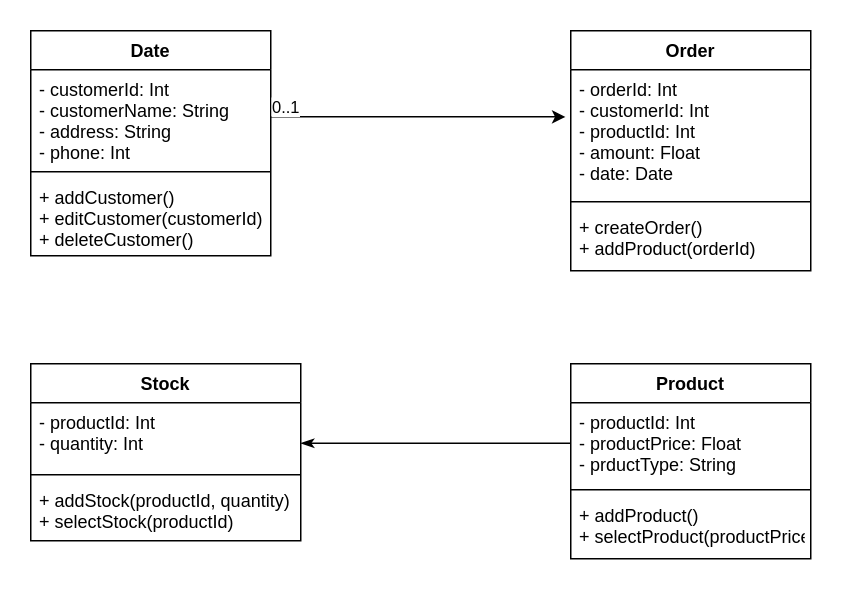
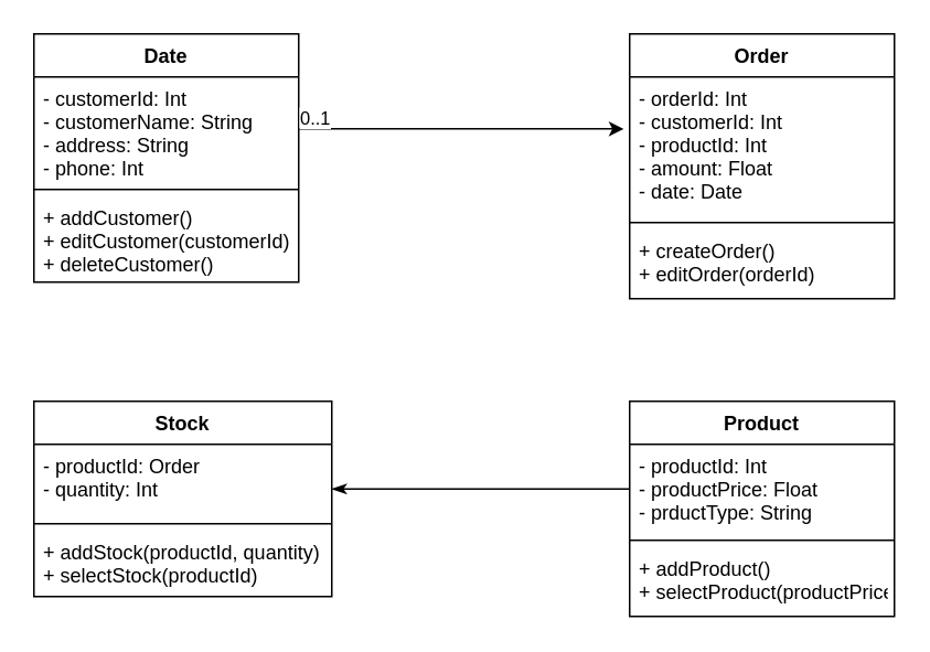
- <mxCell id="9" value="+ createOrder()&#10;+ addProduct(orderId)" style="text;strokeColor=none;fillColor=none;align=left;verticalAlign=top;spacingLeft=4;spacingRight=4;overflow=hidden;rotatable=0;points=[[0,0.5],[1,0.5]];portConstraint=eastwest;" vertex="1" parent="6"><mxGeometry y="118" width="160" height="42" as="geometry" /></mxCell>
+ <mxCell id="9" value="+ createOrder()&#10;+ editOrder(orderId)" style="text;strokeColor=none;fillColor=none;align=left;verticalAlign=top;spacingLeft=4;spacingRight=4;overflow=hidden;rotatable=0;points=[[0,0.5],[1,0.5]];portConstraint=eastwest;" vertex="1" parent="6"><mxGeometry y="118" width="160" height="42" as="geometry" /></mxCell>
- <mxCell id="13" value="- productId: Int&#10;- quantity: Int" style="text;strokeColor=none;fillColor=none;align=left;verticalAlign=top;spacingLeft=4;spacingRight=4;overflow=hidden;rotatable=0;points=[[0,0.5],[1,0.5]];portConstraint=eastwest;" vertex="1" parent="12"><mxGeometry y="26" width="180" height="44" as="geometry" /></mxCell>
+ <mxCell id="13" value="- productId: Order&#10;- quantity: Int" style="text;strokeColor=none;fillColor=none;align=left;verticalAlign=top;spacingLeft=4;spacingRight=4;overflow=hidden;rotatable=0;points=[[0,0.5],[1,0.5]];portConstraint=eastwest;" vertex="1" parent="12"><mxGeometry y="26" width="180" height="44" as="geometry" /></mxCell>
